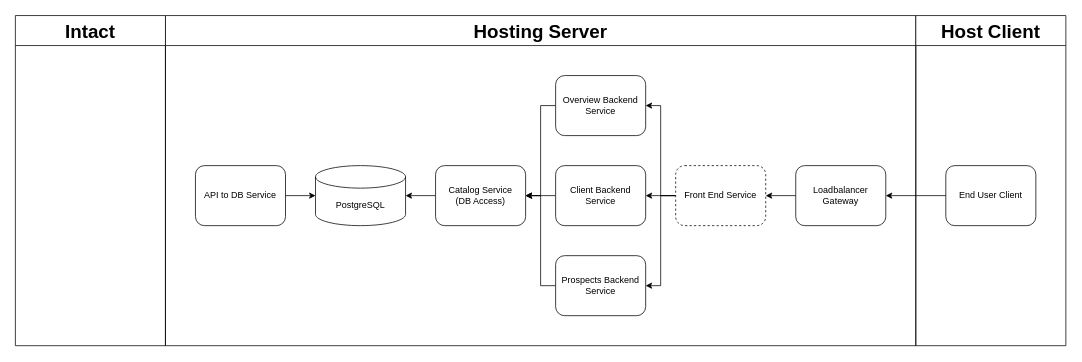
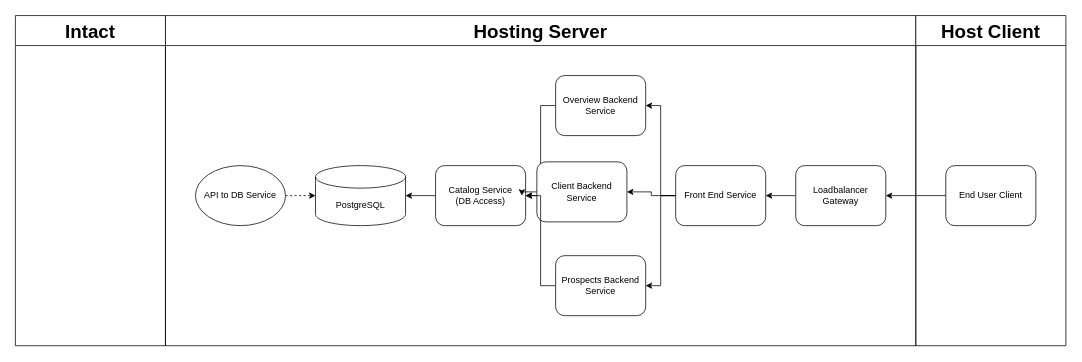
- <mxCell id="18" value="API to DB Service" style="rounded=1;whiteSpace=wrap;html=1;" parent="2" vertex="1"><mxGeometry x="40" y="200" width="120" height="80" as="geometry" /></mxCell>
+ <mxCell id="18" value="API to DB Service" style="ellipse;whiteSpace=wrap;html=1;" parent="2" vertex="1"><mxGeometry x="40" y="200" width="120" height="80" as="geometry" /></mxCell>
- <mxCell id="19" style="edgeStyle=orthogonalEdgeStyle;rounded=0;orthogonalLoop=1;jettySize=auto;html=1;exitX=1;exitY=0.5;exitDx=0;exitDy=0;entryX=0;entryY=0.5;entryDx=0;entryDy=0;entryPerimeter=0;" edge="1" parent="2" source="18" target="3"><mxGeometry relative="1" as="geometry" /></mxCell>
+ <mxCell id="19" style="edgeStyle=orthogonalEdgeStyle;rounded=0;orthogonalLoop=1;jettySize=auto;html=1;exitX=1;exitY=0.5;exitDx=0;exitDy=0;entryX=0;entryY=0.5;entryDx=0;entryDy=0;entryPerimeter=0;dashed=1;" edge="1" parent="2" source="18" target="3"><mxGeometry relative="1" as="geometry" /></mxCell>
- <mxCell id="9" value="Client Backend Service" style="rounded=1;whiteSpace=wrap;html=1;" parent="2" vertex="1"><mxGeometry x="520" y="200" width="120" height="80" as="geometry" /></mxCell>
+ <mxCell id="9" value="Client Backend Service" style="rounded=1;whiteSpace=wrap;html=1;" parent="2" vertex="1"><mxGeometry x="495" y="195" width="120" height="80" as="geometry" /></mxCell>
- <mxCell id="15" value="Front End Service" style="rounded=1;whiteSpace=wrap;html=1;dashed=1;" parent="2" vertex="1"><mxGeometry x="680" y="200" width="120" height="80" as="geometry" /></mxCell>
+ <mxCell id="15" value="Front End Service" style="rounded=1;whiteSpace=wrap;html=1;" parent="2" vertex="1"><mxGeometry x="680" y="200" width="120" height="80" as="geometry" /></mxCell>
